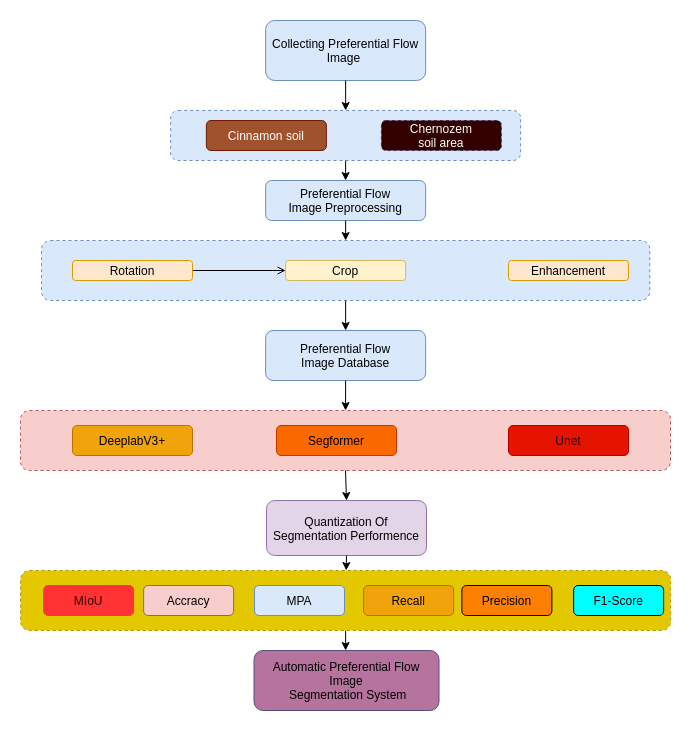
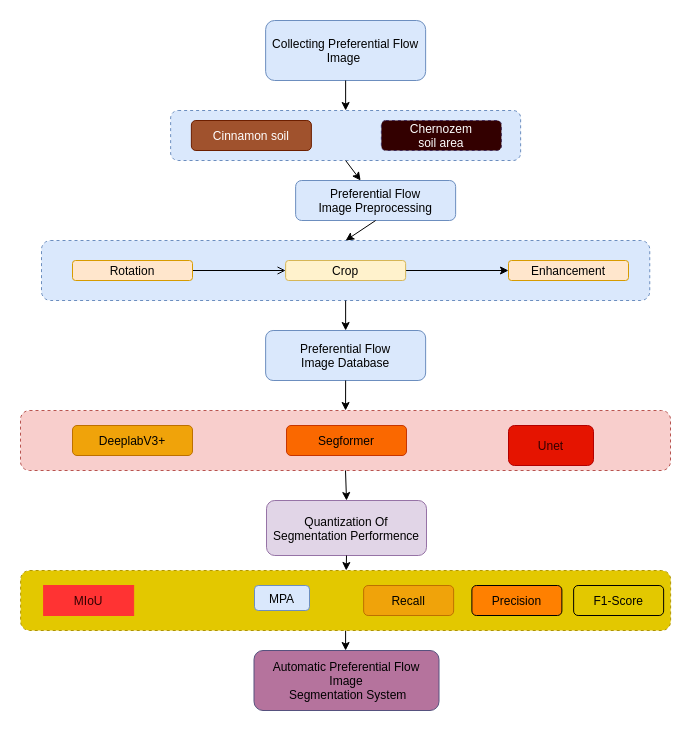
- <mxCell id="27" value="Cinnamon soil" style="rounded=1;fillColor=#a0522d;strokeColor=#6D1F00;fontColor=#ffffff;" parent="1" vertex="1"><mxGeometry x="205.88" y="120" width="120" height="30" as="geometry" /></mxCell>
+ <mxCell id="27" value="Cinnamon soil" style="rounded=1;fillColor=#a0522d;strokeColor=#6D1F00;fontColor=#ffffff;" parent="1" vertex="1"><mxGeometry x="190.88" y="120" width="120" height="30" as="geometry" /></mxCell>
- <mxCell id="15" value="Preferential Flow &#10;Image Preprocessing" style="rounded=1;fillColor=#dae8fc;strokeColor=#6c8ebf;" parent="1" vertex="1"><mxGeometry x="265.13" y="180" width="160" height="40" as="geometry" /></mxCell>
+ <mxCell id="15" value="Preferential Flow &#10;Image Preprocessing" style="rounded=1;fillColor=#dae8fc;strokeColor=#6c8ebf;" parent="1" vertex="1"><mxGeometry x="295.13" y="180" width="160" height="40" as="geometry" /></mxCell>
+ <mxCell id="5" value="" style="edgeStyle=orthogonalEdgeStyle;rounded=0;orthogonalLoop=1;jettySize=auto;" parent="1" source="6" target="7" edge="1"><mxGeometry relative="1" as="geometry" /></mxCell>
- <mxCell id="11" value="Segformer" style="rounded=1;fillColor=#fa6800;fontColor=#000000;strokeColor=#C73500;" parent="1" vertex="1"><mxGeometry x="276.01" y="425" width="120" height="30" as="geometry" /></mxCell>
+ <mxCell id="11" value="Segformer" style="rounded=1;fillColor=#fa6800;fontColor=#000000;strokeColor=#C73500;" parent="1" vertex="1"><mxGeometry x="286.01" y="425" width="120" height="30" as="geometry" /></mxCell>
- <mxCell id="12" value="Unet" style="rounded=1;fillColor=#e51400;fontColor=#330000;strokeColor=#B20000;" parent="1" vertex="1"><mxGeometry x="508.01" y="425" width="120" height="30" as="geometry" /></mxCell>
+ <mxCell id="12" value="Unet" style="rounded=1;fillColor=#e51400;fontColor=#330000;strokeColor=#B20000;" parent="1" vertex="1"><mxGeometry x="508.01" y="425" width="85" height="40" as="geometry" /></mxCell>
- <mxCell id="17" value="MIoU" style="rounded=1;fillColor=#FF3333;strokeColor=#FF3333;fontColor=#330000;labelBorderColor=none;" parent="1" vertex="1"><mxGeometry x="43.14" y="585" width="90" height="30" as="geometry" /></mxCell>
+ <mxCell id="17" value="MIoU" style="fillColor=#FF3333;strokeColor=#FF3333;fontColor=#330000;labelBorderColor=none;rounded=0;" parent="1" vertex="1"><mxGeometry x="43.14" y="585" width="90" height="30" as="geometry" /></mxCell>
- <mxCell id="18" value="Accracy" style="rounded=1;fillColor=#f8cecc;strokeColor=#b85450;" parent="1" vertex="1"><mxGeometry x="143.14" y="585" width="90" height="30" as="geometry" /></mxCell>
- <mxCell id="19" value="MPA" style="rounded=1;fillColor=#dae8fc;strokeColor=#6c8ebf;" parent="1" vertex="1"><mxGeometry x="254" y="585" width="90" height="30" as="geometry" /></mxCell>
+ <mxCell id="19" value="MPA" style="rounded=1;fillColor=#dae8fc;strokeColor=#6c8ebf;" parent="1" vertex="1"><mxGeometry x="254" y="585" width="55" height="25" as="geometry" /></mxCell>
- <mxCell id="21" value="Precision" style="rounded=1;fillColor=#FF8000;" parent="1" vertex="1"><mxGeometry x="461.39" y="585" width="90" height="30" as="geometry" /></mxCell>
+ <mxCell id="21" value="Precision" style="rounded=1;fillColor=#FF8000;" parent="1" vertex="1"><mxGeometry x="471.39" y="585" width="90" height="30" as="geometry" /></mxCell>
- <mxCell id="22" value="F1-Score" style="rounded=1;fillColor=#00FFFF;" parent="1" vertex="1"><mxGeometry x="573.14" y="585" width="90" height="30" as="geometry" /></mxCell>
+ <mxCell id="22" value="F1-Score" style="rounded=1;fillColor=#e3c800;" parent="1" vertex="1"><mxGeometry x="573.14" y="585" width="90" height="30" as="geometry" /></mxCell>
